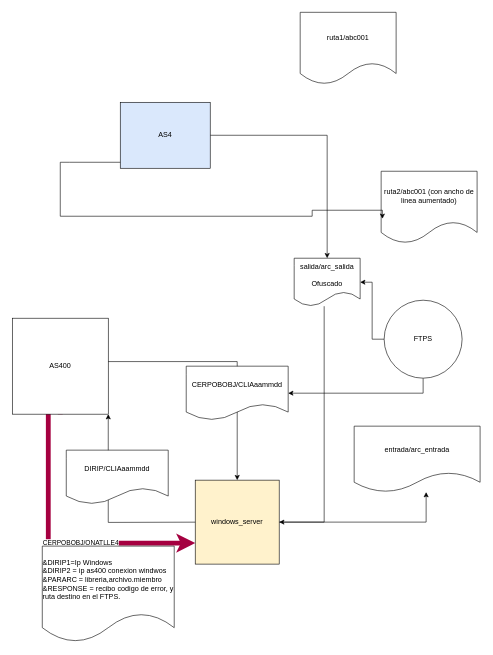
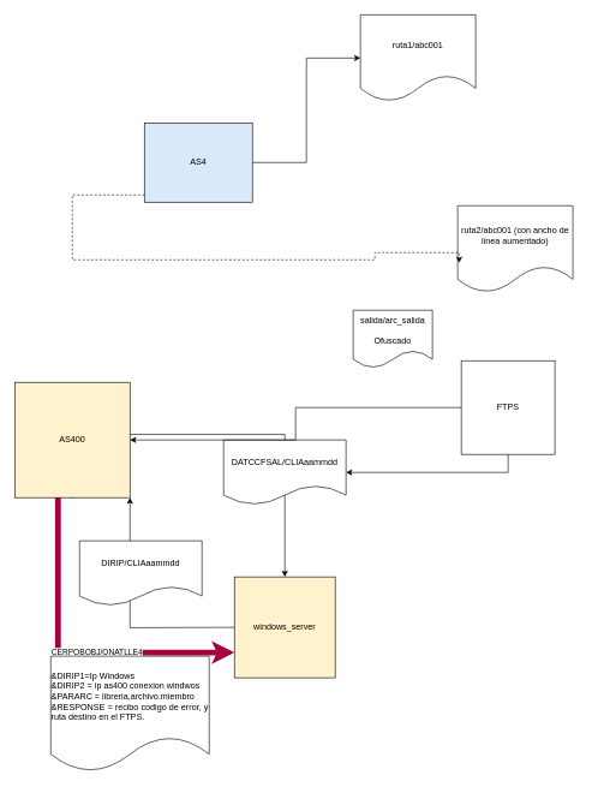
- <mxCell id="2" style="edgeStyle=orthogonalEdgeStyle;rounded=0;orthogonalLoop=1;jettySize=auto;html=1;" edge="1" parent="1" source="3" target="20"><mxGeometry relative="1" as="geometry" /></mxCell>
+ <mxCell id="2" style="edgeStyle=orthogonalEdgeStyle;rounded=0;orthogonalLoop=1;jettySize=auto;html=1;entryX=0;entryY=0.5;entryDx=0;entryDy=0;" edge="1" parent="1" source="3" target="4"><mxGeometry relative="1" as="geometry" /></mxCell>
- <mxCell id="6" style="edgeStyle=orthogonalEdgeStyle;rounded=0;orthogonalLoop=1;jettySize=auto;html=1;entryX=0.013;entryY=0.66;entryDx=0;entryDy=0;entryPerimeter=0;" edge="1" parent="1" source="3" target="5"><mxGeometry relative="1" as="geometry"><Array as="points"><mxPoint x="115" y="270" /><mxPoint x="100" y="270" /><mxPoint x="100" y="360" /><mxPoint x="520" y="360" /><mxPoint x="520" y="350" /><mxPoint x="572" y="350" /></Array></mxGeometry></mxCell>
+ <mxCell id="6" style="edgeStyle=orthogonalEdgeStyle;rounded=0;orthogonalLoop=1;jettySize=auto;html=1;entryX=0.013;entryY=0.66;entryDx=0;entryDy=0;entryPerimeter=0;dashed=1;" edge="1" parent="1" source="3" target="5"><mxGeometry relative="1" as="geometry"><Array as="points"><mxPoint x="115" y="270" /><mxPoint x="100" y="270" /><mxPoint x="100" y="360" /><mxPoint x="520" y="360" /><mxPoint x="520" y="350" /><mxPoint x="572" y="350" /></Array></mxGeometry></mxCell>
- <mxCell id="17" style="edgeStyle=orthogonalEdgeStyle;rounded=0;orthogonalLoop=1;jettySize=auto;html=1;entryX=1;entryY=0.5;entryDx=0;entryDy=0;" edge="1" parent="1" source="18" target="20"><mxGeometry relative="1" as="geometry" /></mxCell>
+ <mxCell id="17" style="edgeStyle=orthogonalEdgeStyle;rounded=0;orthogonalLoop=1;jettySize=auto;html=1;" edge="1" parent="1" source="18" target="22"><mxGeometry relative="1" as="geometry" /></mxCell>
- <mxCell id="18" value="FTPS" style="ellipse;whiteSpace=wrap;html=1;aspect=fixed;" vertex="1" parent="1"><mxGeometry x="640" y="500" width="130" height="130" as="geometry" /></mxCell>
+ <mxCell id="18" value="FTPS" style="whiteSpace=wrap;html=1;aspect=fixed;" vertex="1" parent="1"><mxGeometry x="640" y="500" width="130" height="130" as="geometry" /></mxCell>
- <mxCell id="22" value="AS400" style="whiteSpace=wrap;html=1;aspect=fixed;" vertex="1" parent="1"><mxGeometry x="20" y="530" width="160" height="160" as="geometry" /></mxCell>
+ <mxCell id="22" value="AS400" style="whiteSpace=wrap;html=1;aspect=fixed;fillColor=#fff2cc;" vertex="1" parent="1"><mxGeometry x="20" y="530" width="160" height="160" as="geometry" /></mxCell>
- <mxCell id="10" value="CERPOBOBJ/CLIAaammdd" style="shape=document;whiteSpace=wrap;html=1;boundedLbl=1;" vertex="1" parent="1"><mxGeometry x="310" y="610" width="170" height="90" as="geometry" /></mxCell>
+ <mxCell id="10" value="DATCCFSAL/CLIAaammdd" style="shape=document;whiteSpace=wrap;html=1;boundedLbl=1;" vertex="1" parent="1"><mxGeometry x="310" y="610" width="170" height="90" as="geometry" /></mxCell>
- <mxCell id="19" style="edgeStyle=orthogonalEdgeStyle;rounded=0;orthogonalLoop=1;jettySize=auto;html=1;" edge="1" parent="1" source="20" target="13"><mxGeometry relative="1" as="geometry"><Array as="points"><mxPoint x="540" y="870" /></Array></mxGeometry></mxCell>
- <mxCell id="16" value="entrada/arc_entrada" style="shape=document;whiteSpace=wrap;html=1;boundedLbl=1;" vertex="1" parent="1"><mxGeometry x="590" y="710" width="210" height="110" as="geometry" /></mxCell>
- <mxCell id="15" value="" style="edgeStyle=orthogonalEdgeStyle;rounded=0;orthogonalLoop=1;jettySize=auto;html=1;" edge="1" parent="1" source="13" target="16"><mxGeometry relative="1" as="geometry"><mxPoint x="465" y="870" as="sourcePoint" /><mxPoint x="645" y="690" as="targetPoint" /><Array as="points"><mxPoint x="710" y="870" /></Array></mxGeometry></mxCell>
